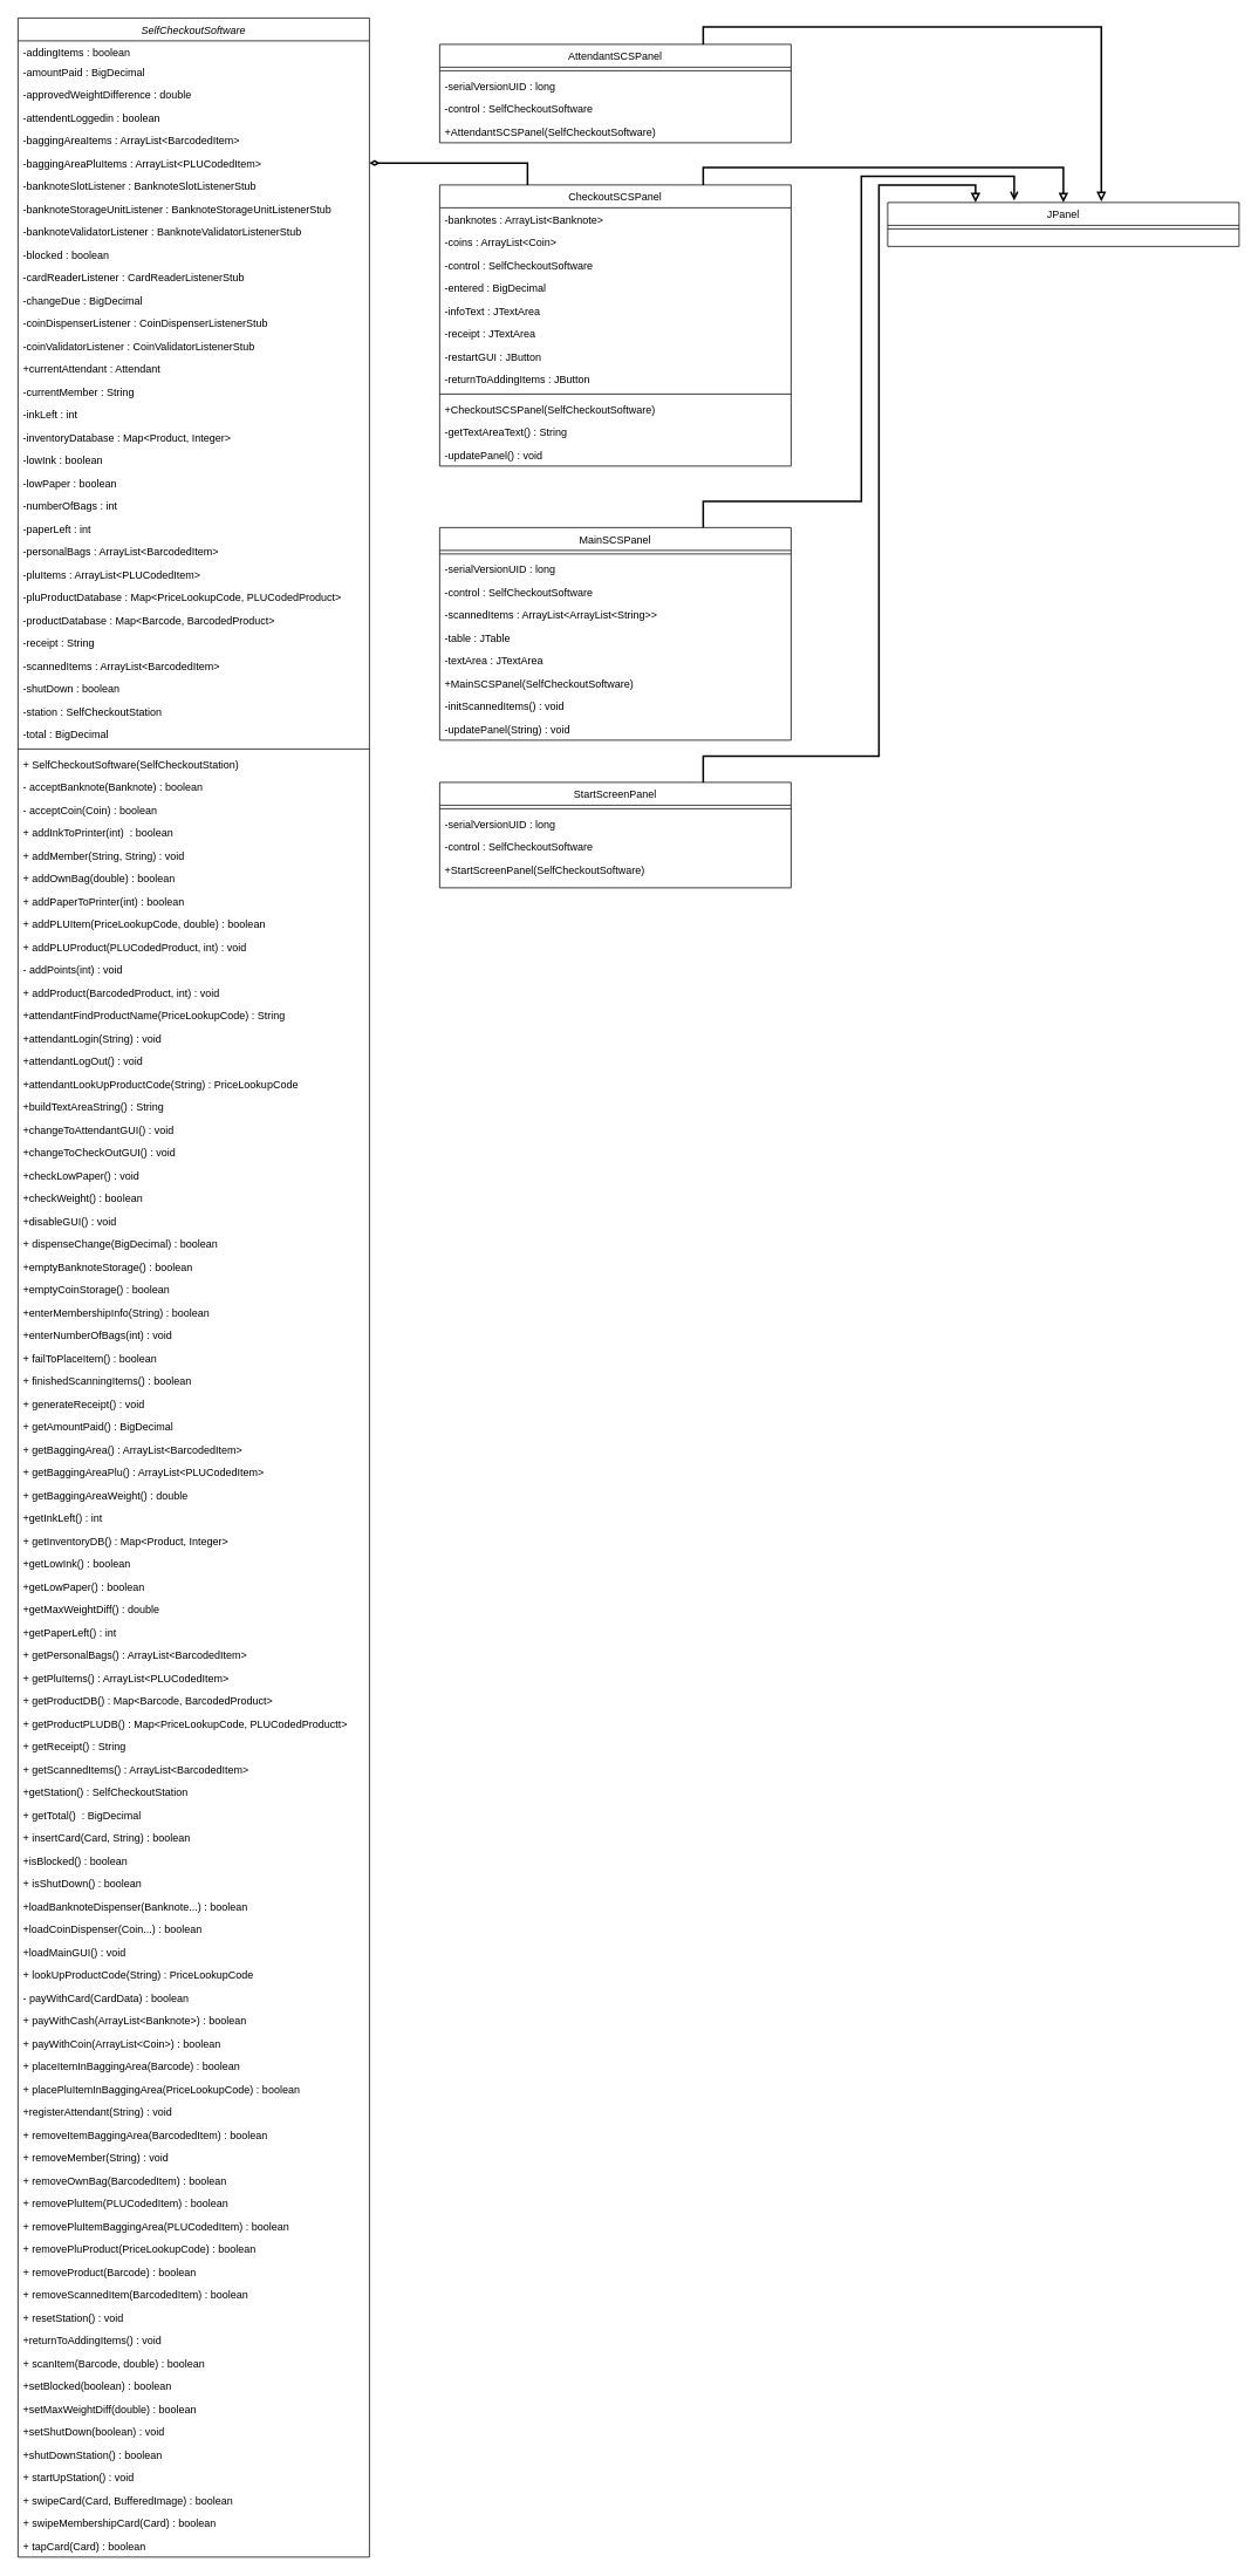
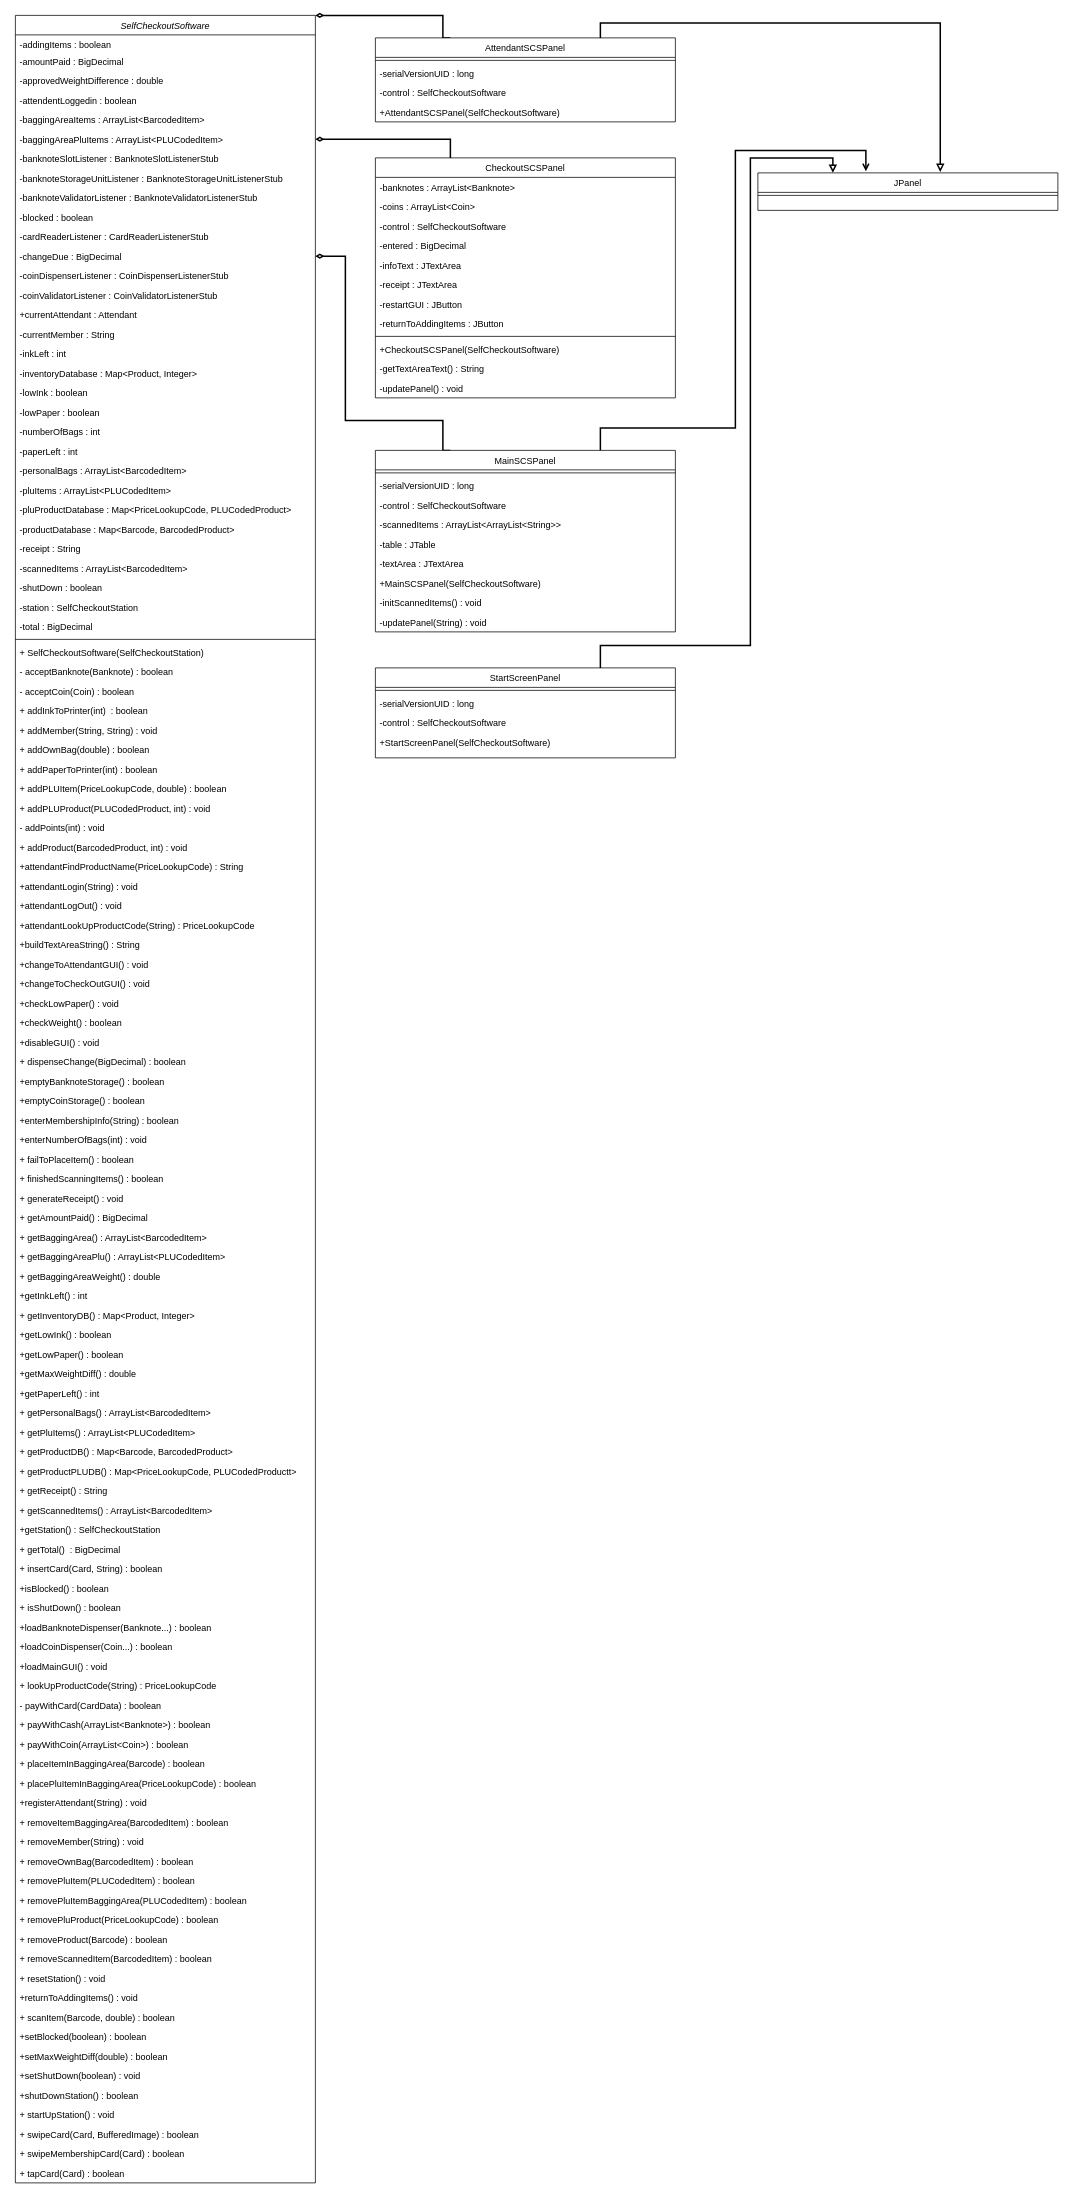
+ <mxCell id="114" style="edgeStyle=orthogonalEdgeStyle;rounded=0;orthogonalLoop=1;jettySize=auto;html=1;exitX=0.25;exitY=0;exitDx=0;exitDy=0;entryX=1;entryY=0;entryDx=0;entryDy=0;strokeWidth=2;endArrow=diamondThin;endFill=0;" edge="1" parent="1" source="116" target="2"><mxGeometry relative="1" as="geometry"><Array as="points"><mxPoint x="590" y="20" /></Array></mxGeometry></mxCell>
- <mxCell id="122" style="edgeStyle=orthogonalEdgeStyle;rounded=0;orthogonalLoop=1;jettySize=auto;html=1;exitX=0.75;exitY=0;exitDx=0;exitDy=0;entryX=0.5;entryY=0;entryDx=0;entryDy=0;endArrow=block;endFill=0;strokeWidth=2;" edge="1" parent="1" source="123" target="148"><mxGeometry relative="1" as="geometry" /></mxCell>
+ <mxCell id="136" style="edgeStyle=orthogonalEdgeStyle;rounded=0;orthogonalLoop=1;jettySize=auto;html=1;exitX=0.25;exitY=0;exitDx=0;exitDy=0;entryX=1;entryY=0.5;entryDx=0;entryDy=0;strokeWidth=2;endArrow=diamondThin;endFill=0;" edge="1" parent="1" source="138" target="14"><mxGeometry relative="1" as="geometry"><Array as="points"><mxPoint x="590" y="560" /><mxPoint x="460" y="560" /><mxPoint x="460" y="341" /></Array></mxGeometry></mxCell>
